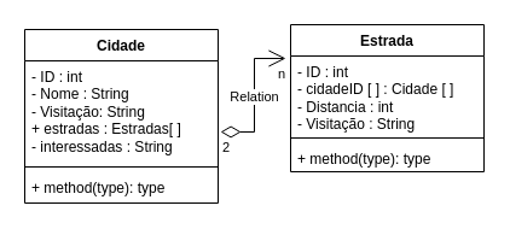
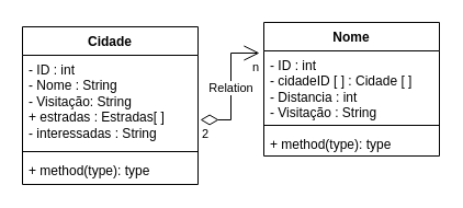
- <mxCell id="6" value="Estrada" style="swimlane;fontStyle=1;align=center;verticalAlign=top;childLayout=stackLayout;horizontal=1;startSize=26;horizontalStack=0;resizeParent=1;resizeParentMax=0;resizeLast=0;collapsible=1;marginBottom=0;whiteSpace=wrap;html=1;" vertex="1" parent="1"><mxGeometry x="240" y="20" width="160" height="122" as="geometry" /></mxCell>
+ <mxCell id="6" value="Nome" style="swimlane;fontStyle=1;align=center;verticalAlign=top;childLayout=stackLayout;horizontal=1;startSize=26;horizontalStack=0;resizeParent=1;resizeParentMax=0;resizeLast=0;collapsible=1;marginBottom=0;whiteSpace=wrap;html=1;" vertex="1" parent="1"><mxGeometry x="240" y="20" width="160" height="122" as="geometry" /></mxCell>
